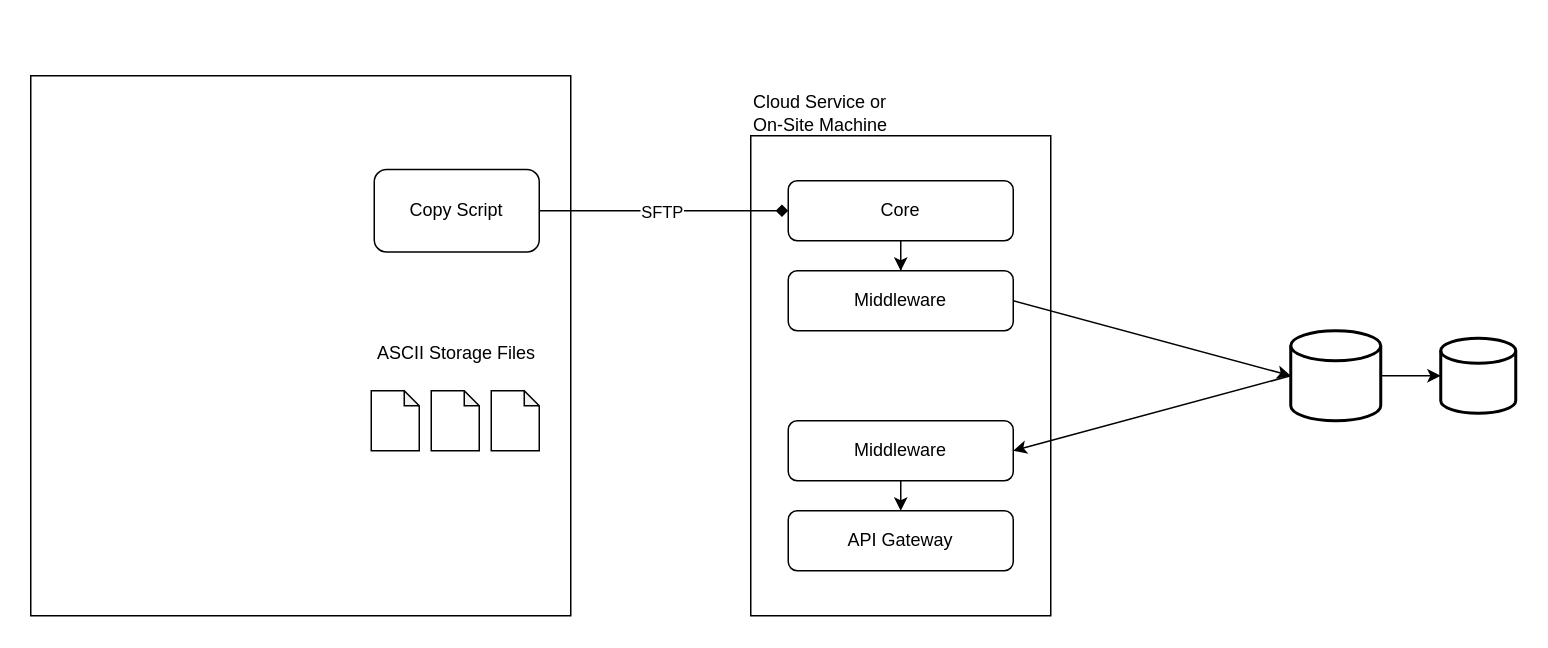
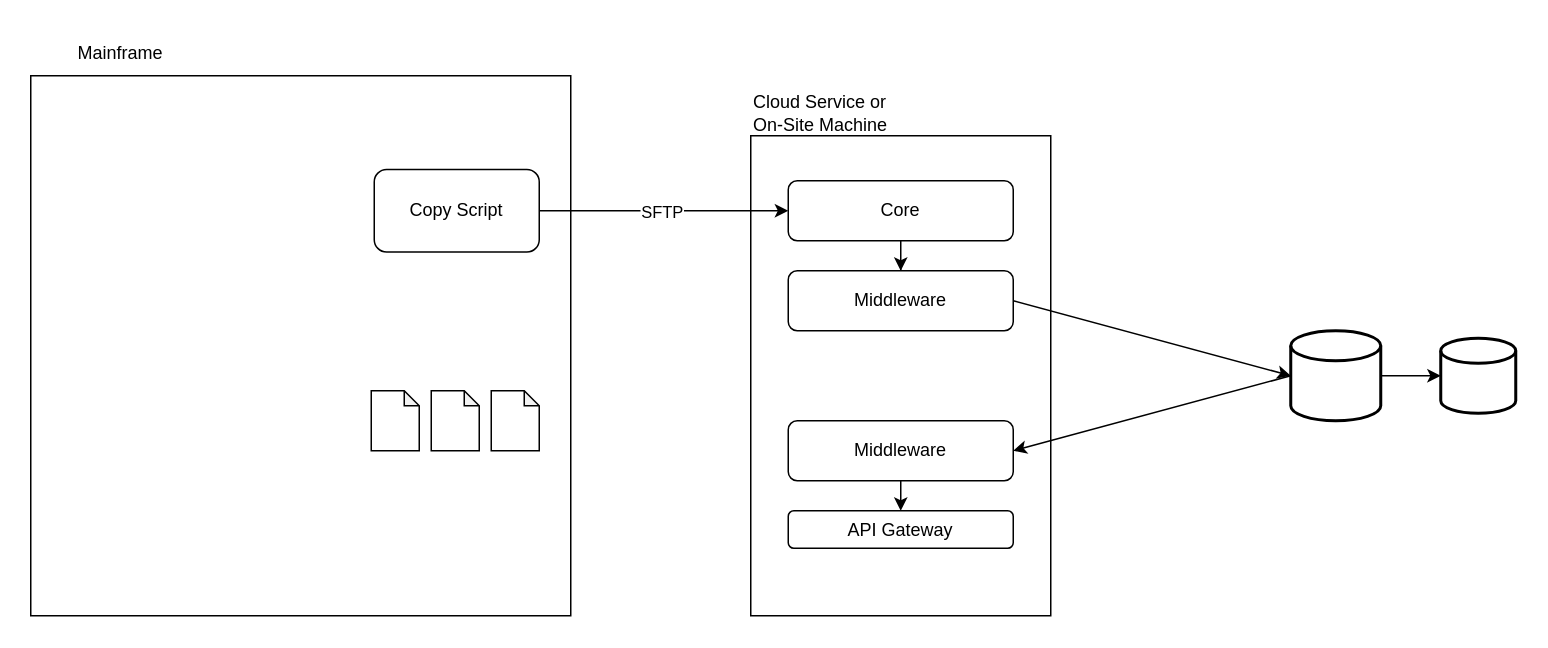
+ <mxCell id="19" value="Mainframe" style="text;html=1;strokeColor=none;fillColor=none;align=center;verticalAlign=middle;whiteSpace=wrap;rounded=0;" vertex="1" parent="1"><mxGeometry x="20" y="20" width="120" height="30" as="geometry" /></mxCell>
- <mxCell id="21" style="edgeStyle=orthogonalEdgeStyle;rounded=0;orthogonalLoop=1;jettySize=auto;html=1;exitX=1;exitY=0.5;exitDx=0;exitDy=0;entryX=0;entryY=0.5;entryDx=0;entryDy=0;endArrow=diamond;" edge="1" parent="1" source="23" target="8"><mxGeometry relative="1" as="geometry" /></mxCell>
+ <mxCell id="21" style="edgeStyle=orthogonalEdgeStyle;rounded=0;orthogonalLoop=1;jettySize=auto;html=1;exitX=1;exitY=0.5;exitDx=0;exitDy=0;entryX=0;entryY=0.5;entryDx=0;entryDy=0;" edge="1" parent="1" source="23" target="8"><mxGeometry relative="1" as="geometry" /></mxCell>
- <mxCell id="18" value="ASCII Storage Files" style="text;html=1;strokeColor=none;fillColor=none;align=center;verticalAlign=middle;whiteSpace=wrap;rounded=0;" vertex="1" parent="1"><mxGeometry x="249" y="220" width="110" height="30" as="geometry" /></mxCell>
- <mxCell id="9" value="API Gateway" style="rounded=1;whiteSpace=wrap;html=1;" vertex="1" parent="1"><mxGeometry x="525" y="340" width="150" height="40" as="geometry" /></mxCell>
+ <mxCell id="9" value="API Gateway" style="rounded=1;whiteSpace=wrap;html=1;" vertex="1" parent="1"><mxGeometry x="525" y="340" width="150" height="25" as="geometry" /></mxCell>
